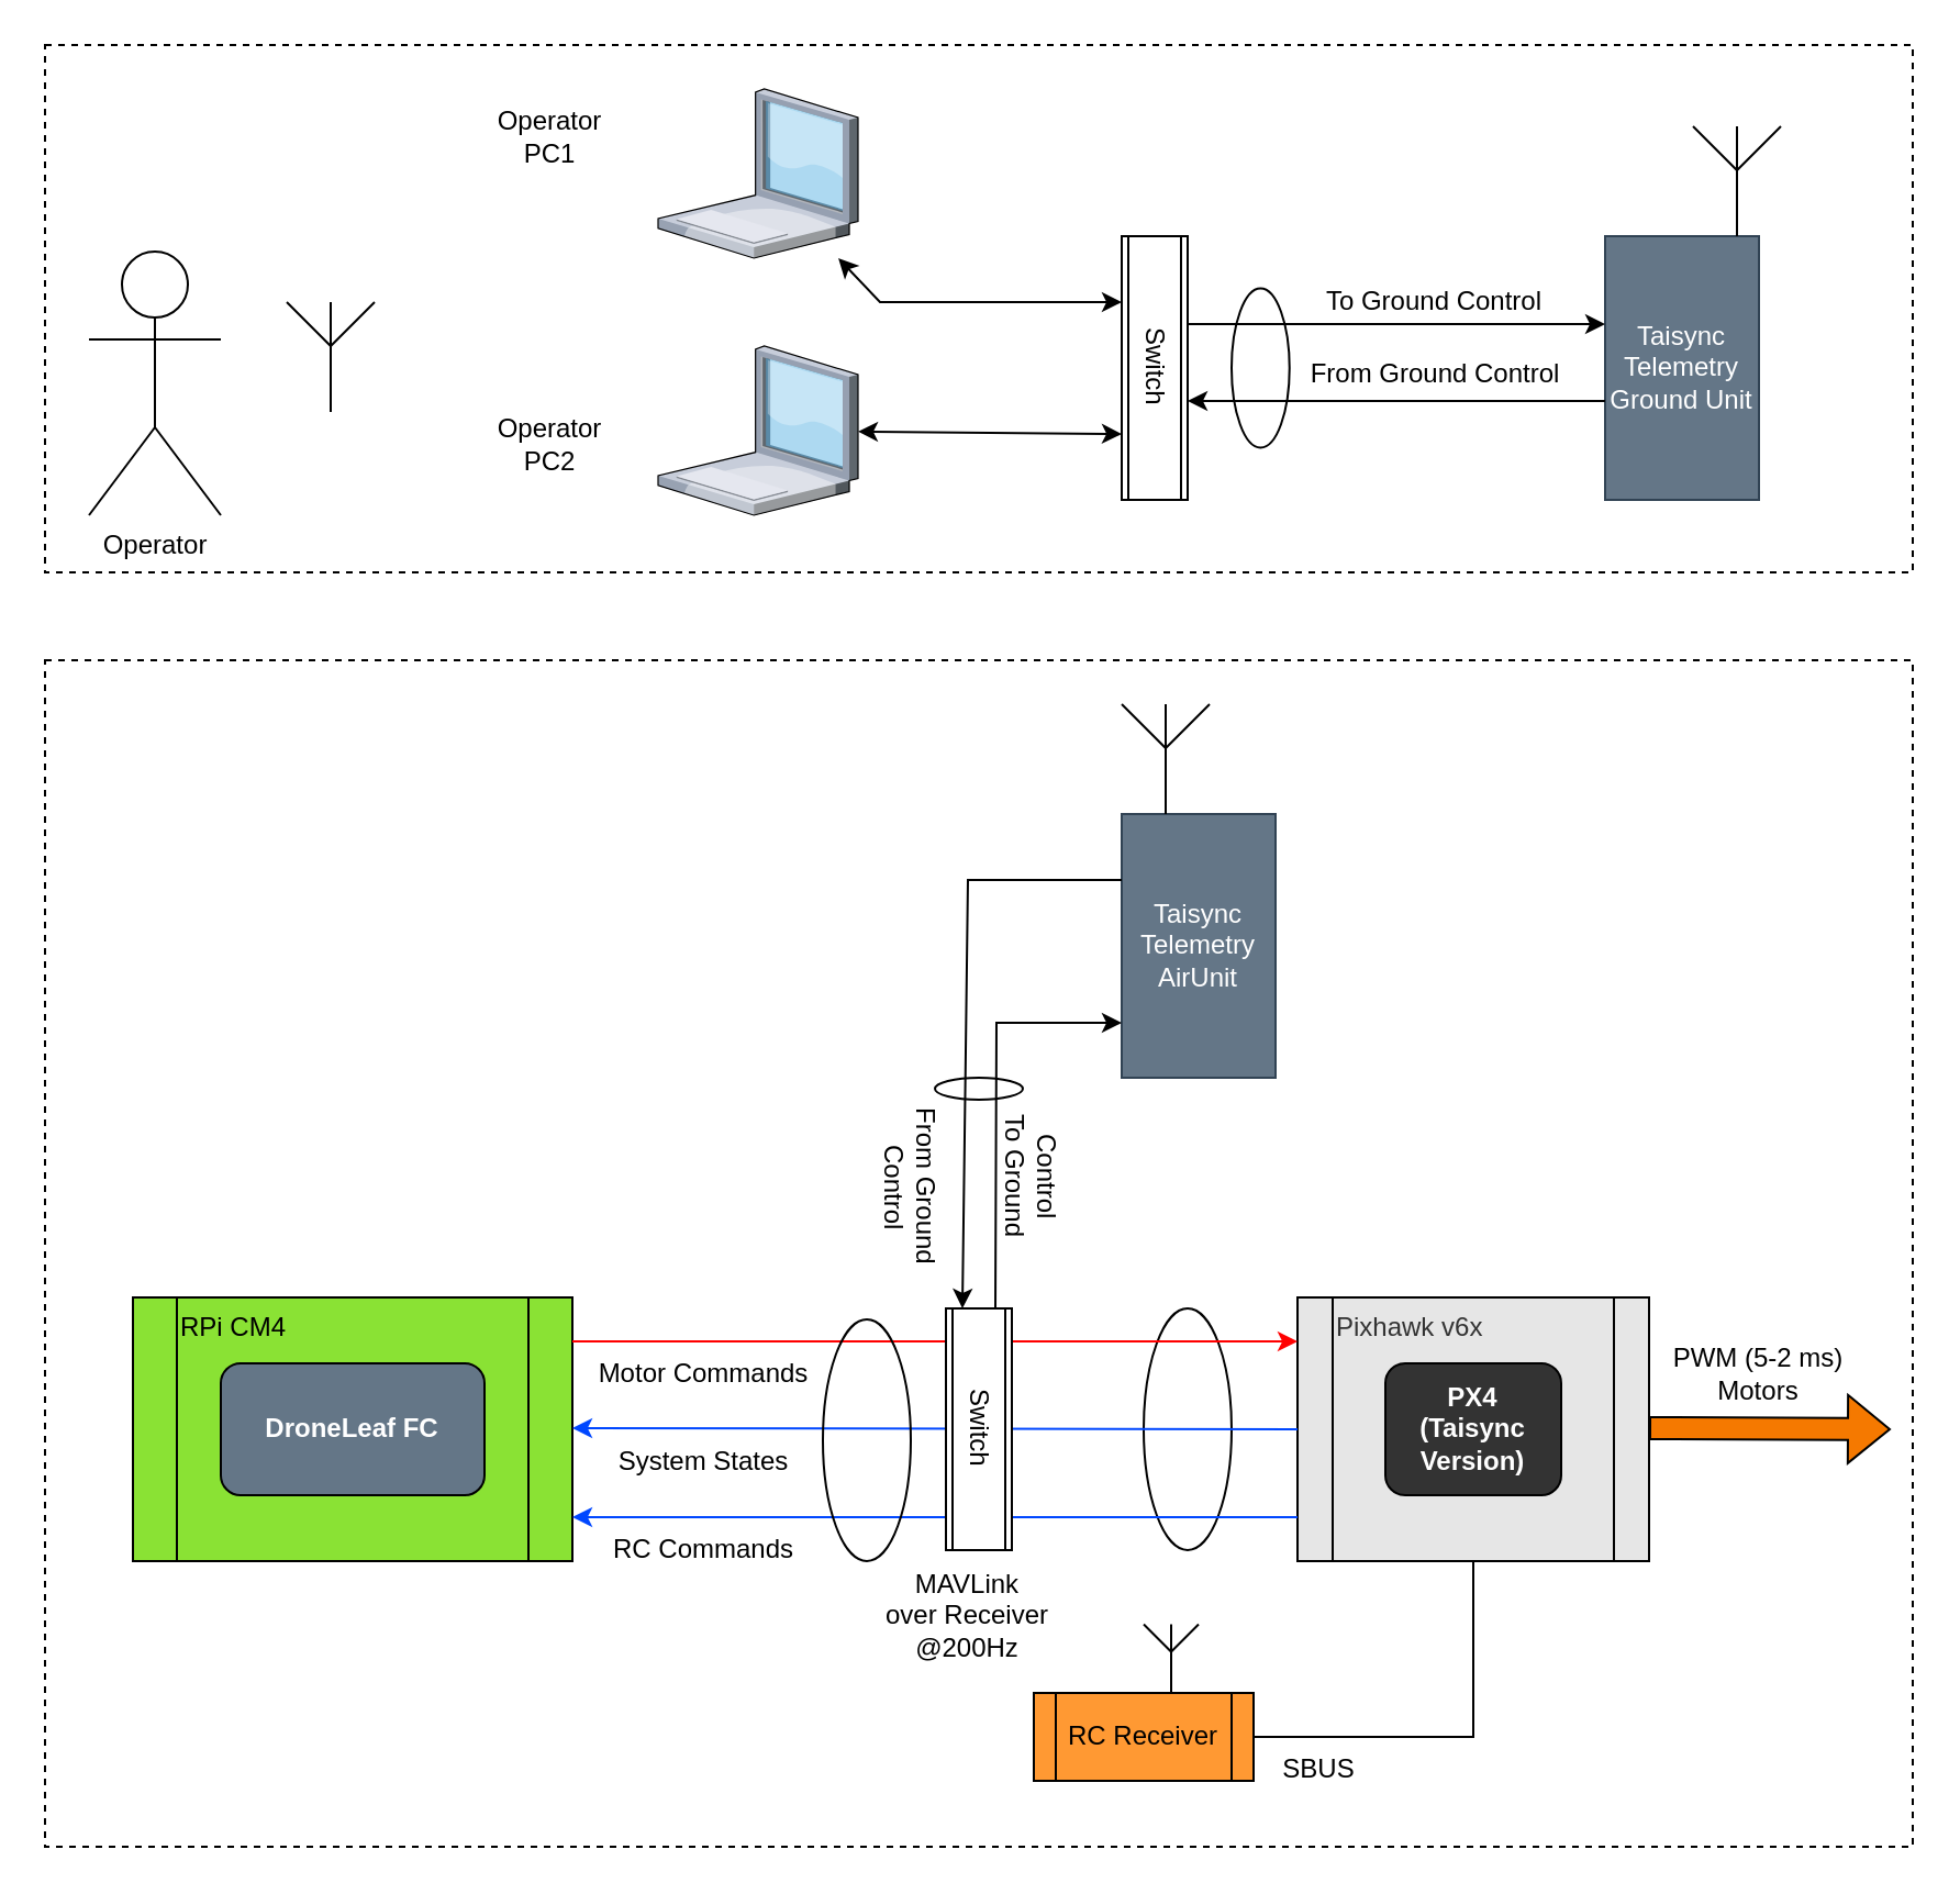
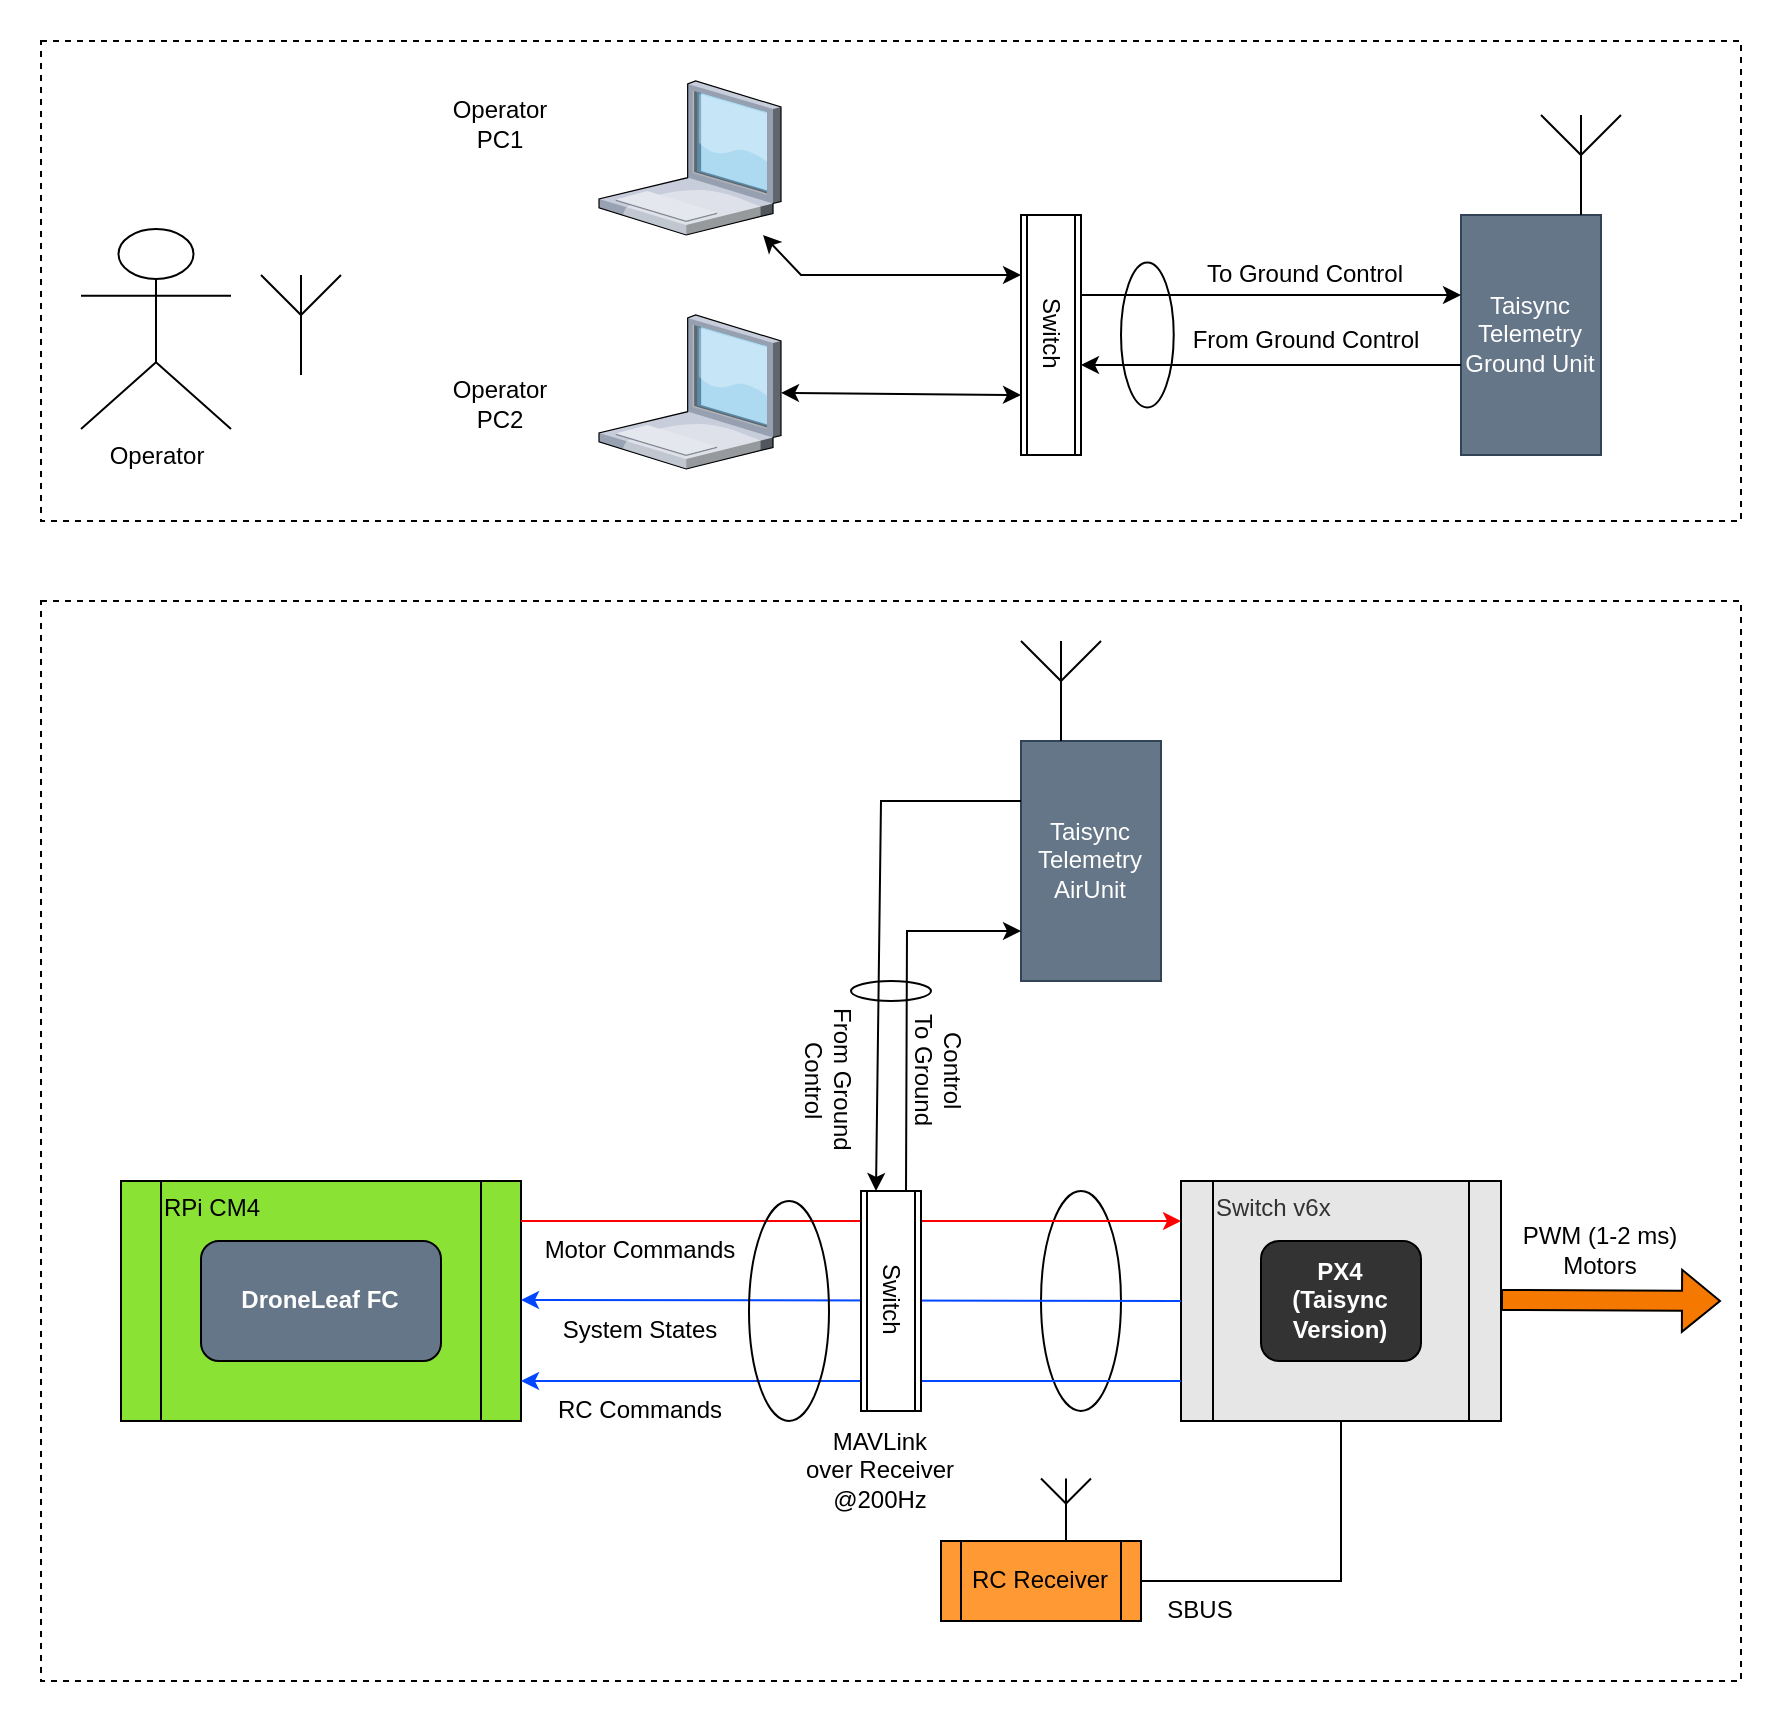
- <mxCell id="44" value="Operator" style="shape=umlActor;verticalLabelPosition=bottom;verticalAlign=top;html=1;outlineConnect=0;" vertex="1" parent="1"><mxGeometry x="40" y="114" width="60" height="120" as="geometry" /></mxCell>
+ <mxCell id="44" value="Operator" style="shape=umlActor;verticalLabelPosition=bottom;verticalAlign=top;html=1;outlineConnect=0;" vertex="1" parent="1"><mxGeometry x="40" y="114" width="75" height="100" as="geometry" /></mxCell>
- <mxCell id="6" value="&lt;font color=&quot;#333333&quot;&gt;Pixhawk v6x&lt;/font&gt;" style="shape=process;whiteSpace=wrap;html=1;backgroundOutline=1;align=left;verticalAlign=top;fillColor=#E6E6E6;" parent="1" vertex="1"><mxGeometry x="590" y="590" width="160" height="120" as="geometry" /></mxCell>
+ <mxCell id="6" value="&lt;font color=&quot;#333333&quot;&gt;Switch v6x&lt;/font&gt;" style="shape=process;whiteSpace=wrap;html=1;backgroundOutline=1;align=left;verticalAlign=top;fillColor=#E6E6E6;" parent="1" vertex="1"><mxGeometry x="590" y="590" width="160" height="120" as="geometry" /></mxCell>
- <mxCell id="11" value="PWM (5-2 ms)&lt;br&gt;Motors" style="text;html=1;align=center;verticalAlign=middle;whiteSpace=wrap;rounded=0;" parent="1" vertex="1"><mxGeometry x="760" y="610" width="80" height="30" as="geometry" /></mxCell>
+ <mxCell id="11" value="PWM (1-2 ms)&lt;br&gt;Motors" style="text;html=1;align=center;verticalAlign=middle;whiteSpace=wrap;rounded=0;" parent="1" vertex="1"><mxGeometry x="760" y="610" width="80" height="30" as="geometry" /></mxCell>
